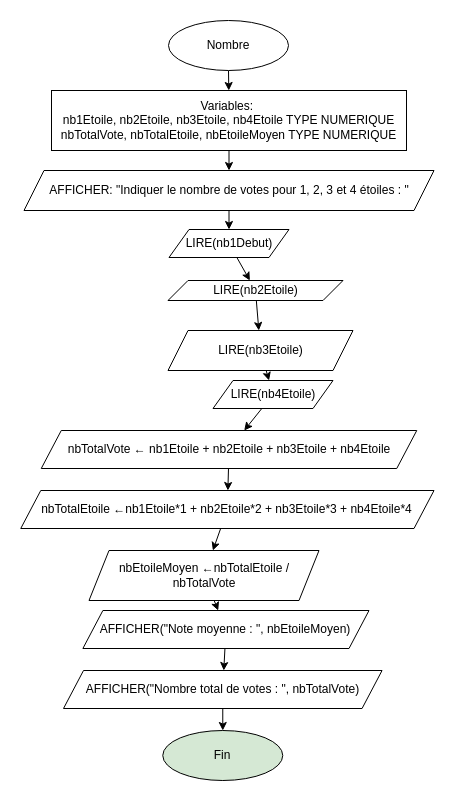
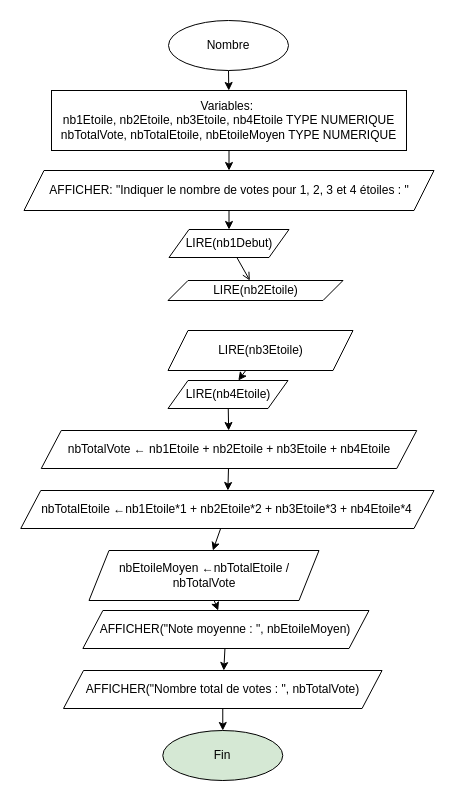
- <mxCell id="8" value="" style="edgeStyle=none;html=1;" edge="1" parent="1" source="9" target="15"><mxGeometry relative="1" as="geometry" /></mxCell>
+ <mxCell id="8" value="" style="edgeStyle=none;html=1;endArrow=open;" edge="1" parent="1" source="9" target="15"><mxGeometry relative="1" as="geometry" /></mxCell>
- <mxCell id="14" value="" style="edgeStyle=none;html=1;" edge="1" parent="1" source="15" target="13"><mxGeometry relative="1" as="geometry" /></mxCell>
- <mxCell id="11" value="LIRE(nb4Etoile)" style="shape=parallelogram;perimeter=parallelogramPerimeter;whiteSpace=wrap;html=1;fixedSize=1;" vertex="1" parent="1"><mxGeometry x="212.5" y="380" width="120" height="28" as="geometry" /></mxCell>
+ <mxCell id="11" value="LIRE(nb4Etoile)" style="shape=parallelogram;perimeter=parallelogramPerimeter;whiteSpace=wrap;html=1;fixedSize=1;" vertex="1" parent="1"><mxGeometry x="167.5" y="380" width="120" height="28" as="geometry" /></mxCell>
